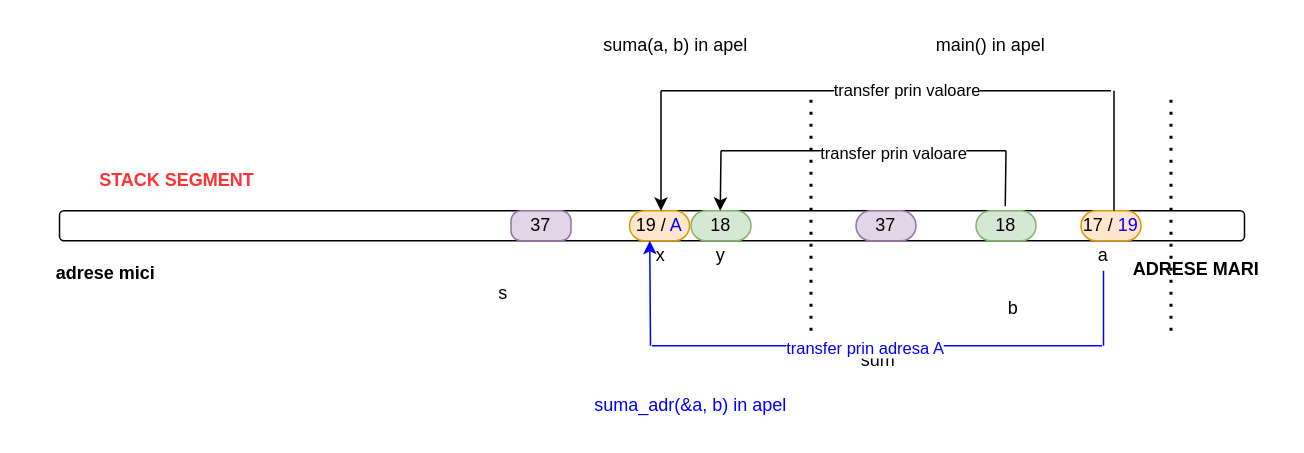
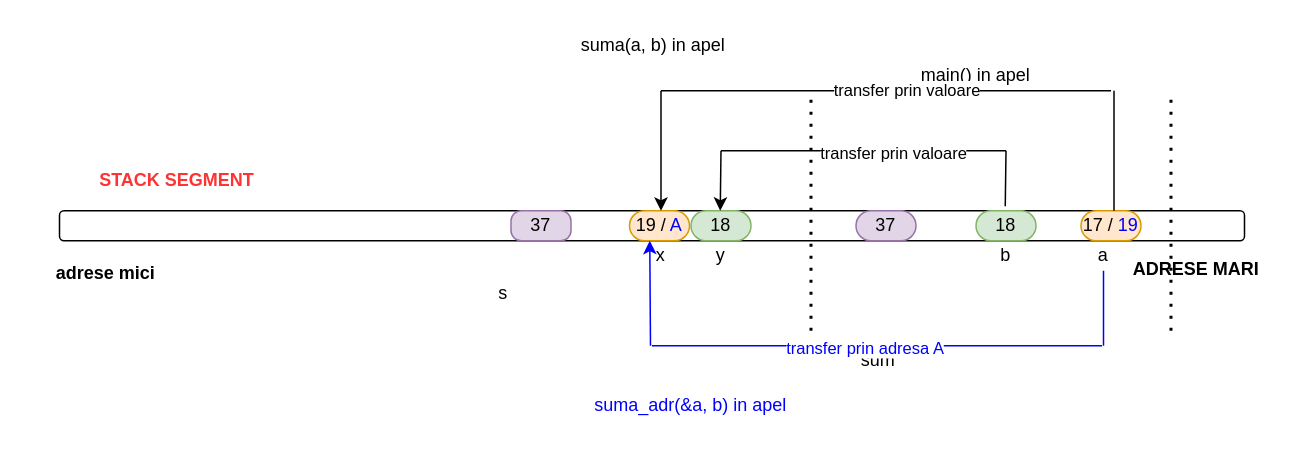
- <mxCell id="14" value="suma(a, b) in apel" style="text;html=1;strokeColor=none;fillColor=none;align=center;verticalAlign=middle;whiteSpace=wrap;rounded=0;" vertex="1" parent="1"><mxGeometry x="400" y="20" width="100" height="20" as="geometry" /></mxCell>
+ <mxCell id="14" value="suma(a, b) in apel" style="text;html=1;strokeColor=none;fillColor=none;align=center;verticalAlign=middle;whiteSpace=wrap;rounded=0;" vertex="1" parent="1"><mxGeometry x="385" y="20" width="100" height="20" as="geometry" /></mxCell>
- <mxCell id="6" value="main() in apel" style="text;html=1;strokeColor=none;fillColor=none;align=center;verticalAlign=middle;whiteSpace=wrap;rounded=0;" vertex="1" parent="1"><mxGeometry x="610" y="20" width="100" height="20" as="geometry" /></mxCell>
+ <mxCell id="6" value="main() in apel" style="text;html=1;strokeColor=none;fillColor=none;align=center;verticalAlign=middle;whiteSpace=wrap;rounded=0;" vertex="1" parent="1"><mxGeometry x="600" y="40" width="100" height="20" as="geometry" /></mxCell>
- <mxCell id="10" value="b" style="text;html=1;strokeColor=none;fillColor=none;align=center;verticalAlign=middle;whiteSpace=wrap;rounded=0;" vertex="1" parent="1"><mxGeometry x="660" y="195" width="30" height="20" as="geometry" /></mxCell>
+ <mxCell id="10" value="b" style="text;html=1;strokeColor=none;fillColor=none;align=center;verticalAlign=middle;whiteSpace=wrap;rounded=0;" vertex="1" parent="1"><mxGeometry x="655" y="160" width="30" height="20" as="geometry" /></mxCell>
